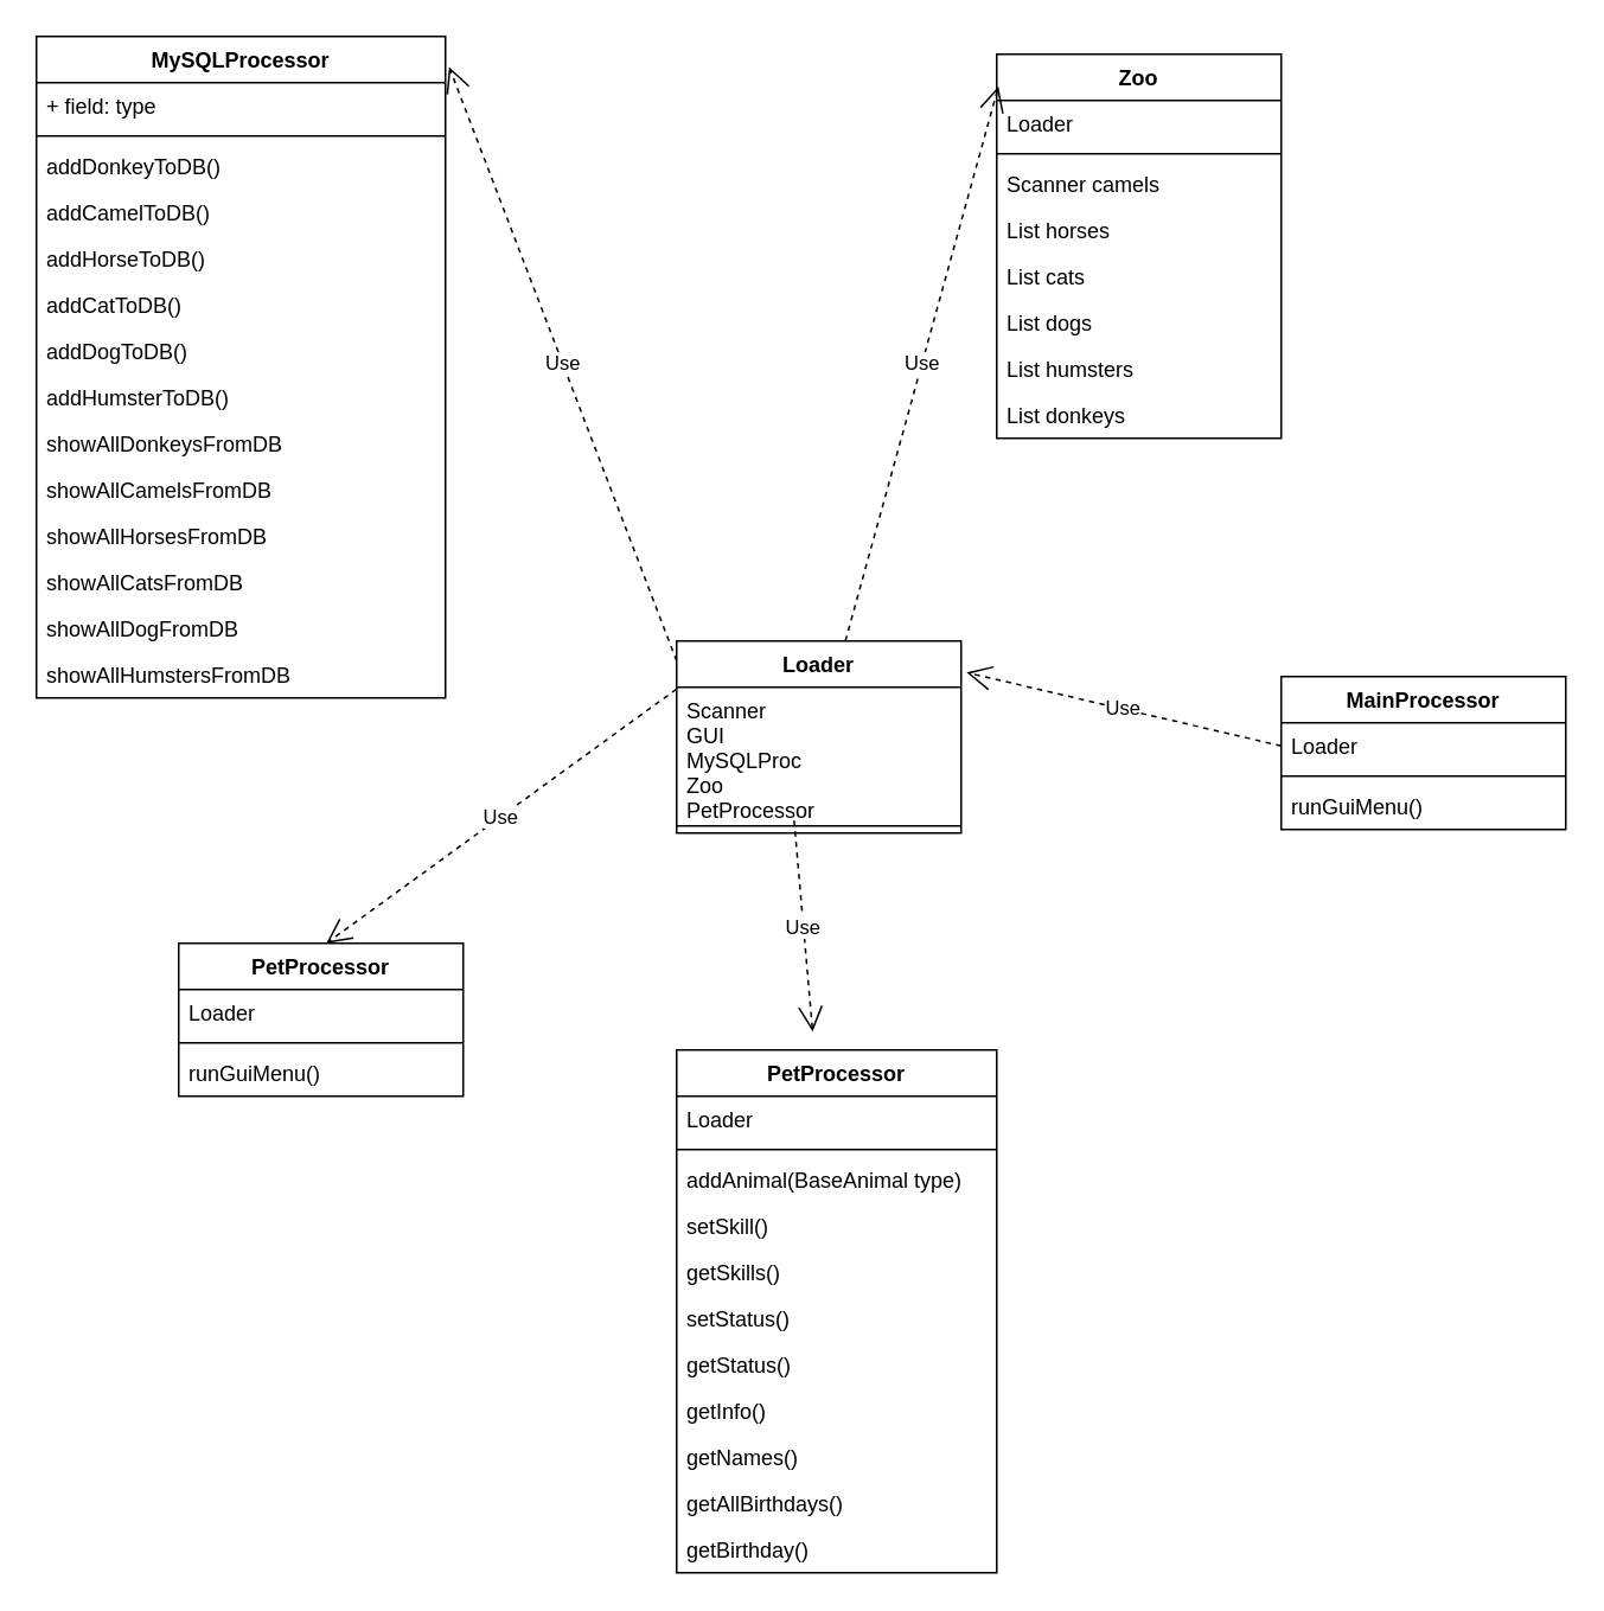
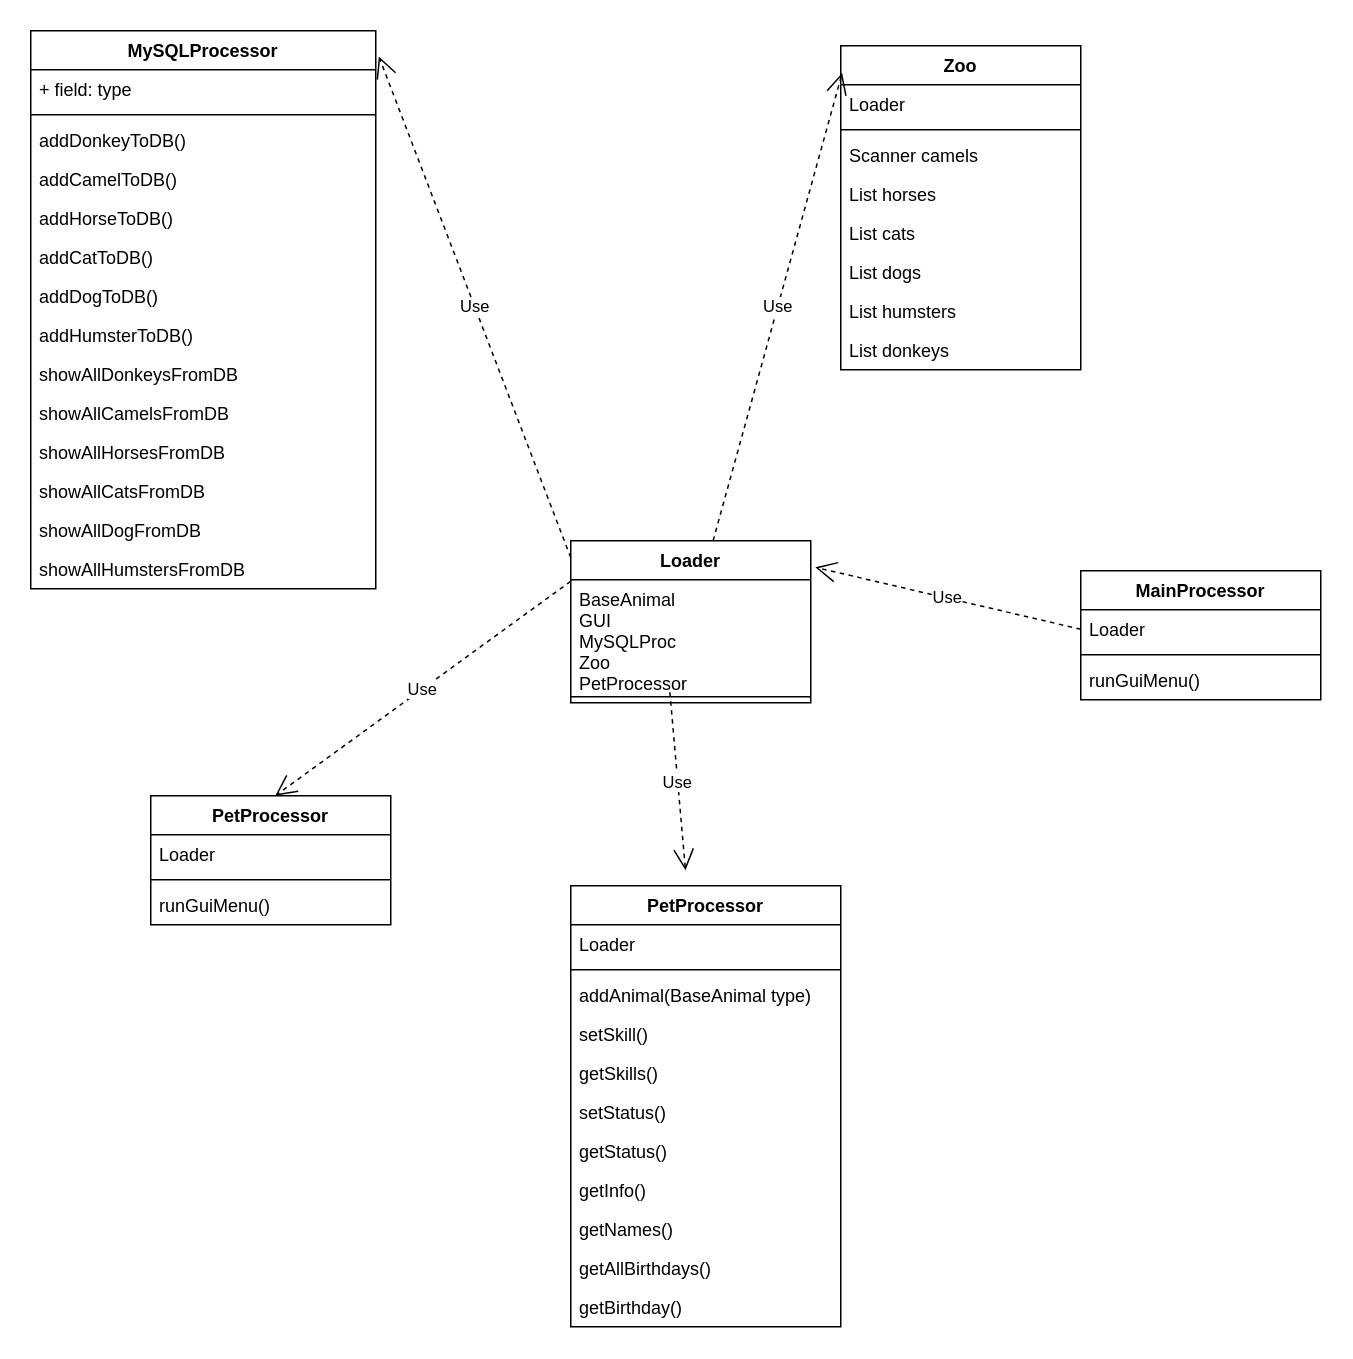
- <mxCell id="31" value="Scanner&#10;GUI&#10;MySQLProc&#10;Zoo&#10;PetProcessor" style="text;strokeColor=none;fillColor=none;align=left;verticalAlign=top;spacingLeft=4;spacingRight=4;overflow=hidden;rotatable=0;points=[[0,0.5],[1,0.5]];portConstraint=eastwest;" parent="30" vertex="1"><mxGeometry y="26" width="160" height="74" as="geometry" /></mxCell>
+ <mxCell id="31" value="BaseAnimal&#10;GUI&#10;MySQLProc&#10;Zoo&#10;PetProcessor" style="text;strokeColor=none;fillColor=none;align=left;verticalAlign=top;spacingLeft=4;spacingRight=4;overflow=hidden;rotatable=0;points=[[0,0.5],[1,0.5]];portConstraint=eastwest;" parent="30" vertex="1"><mxGeometry y="26" width="160" height="74" as="geometry" /></mxCell>
